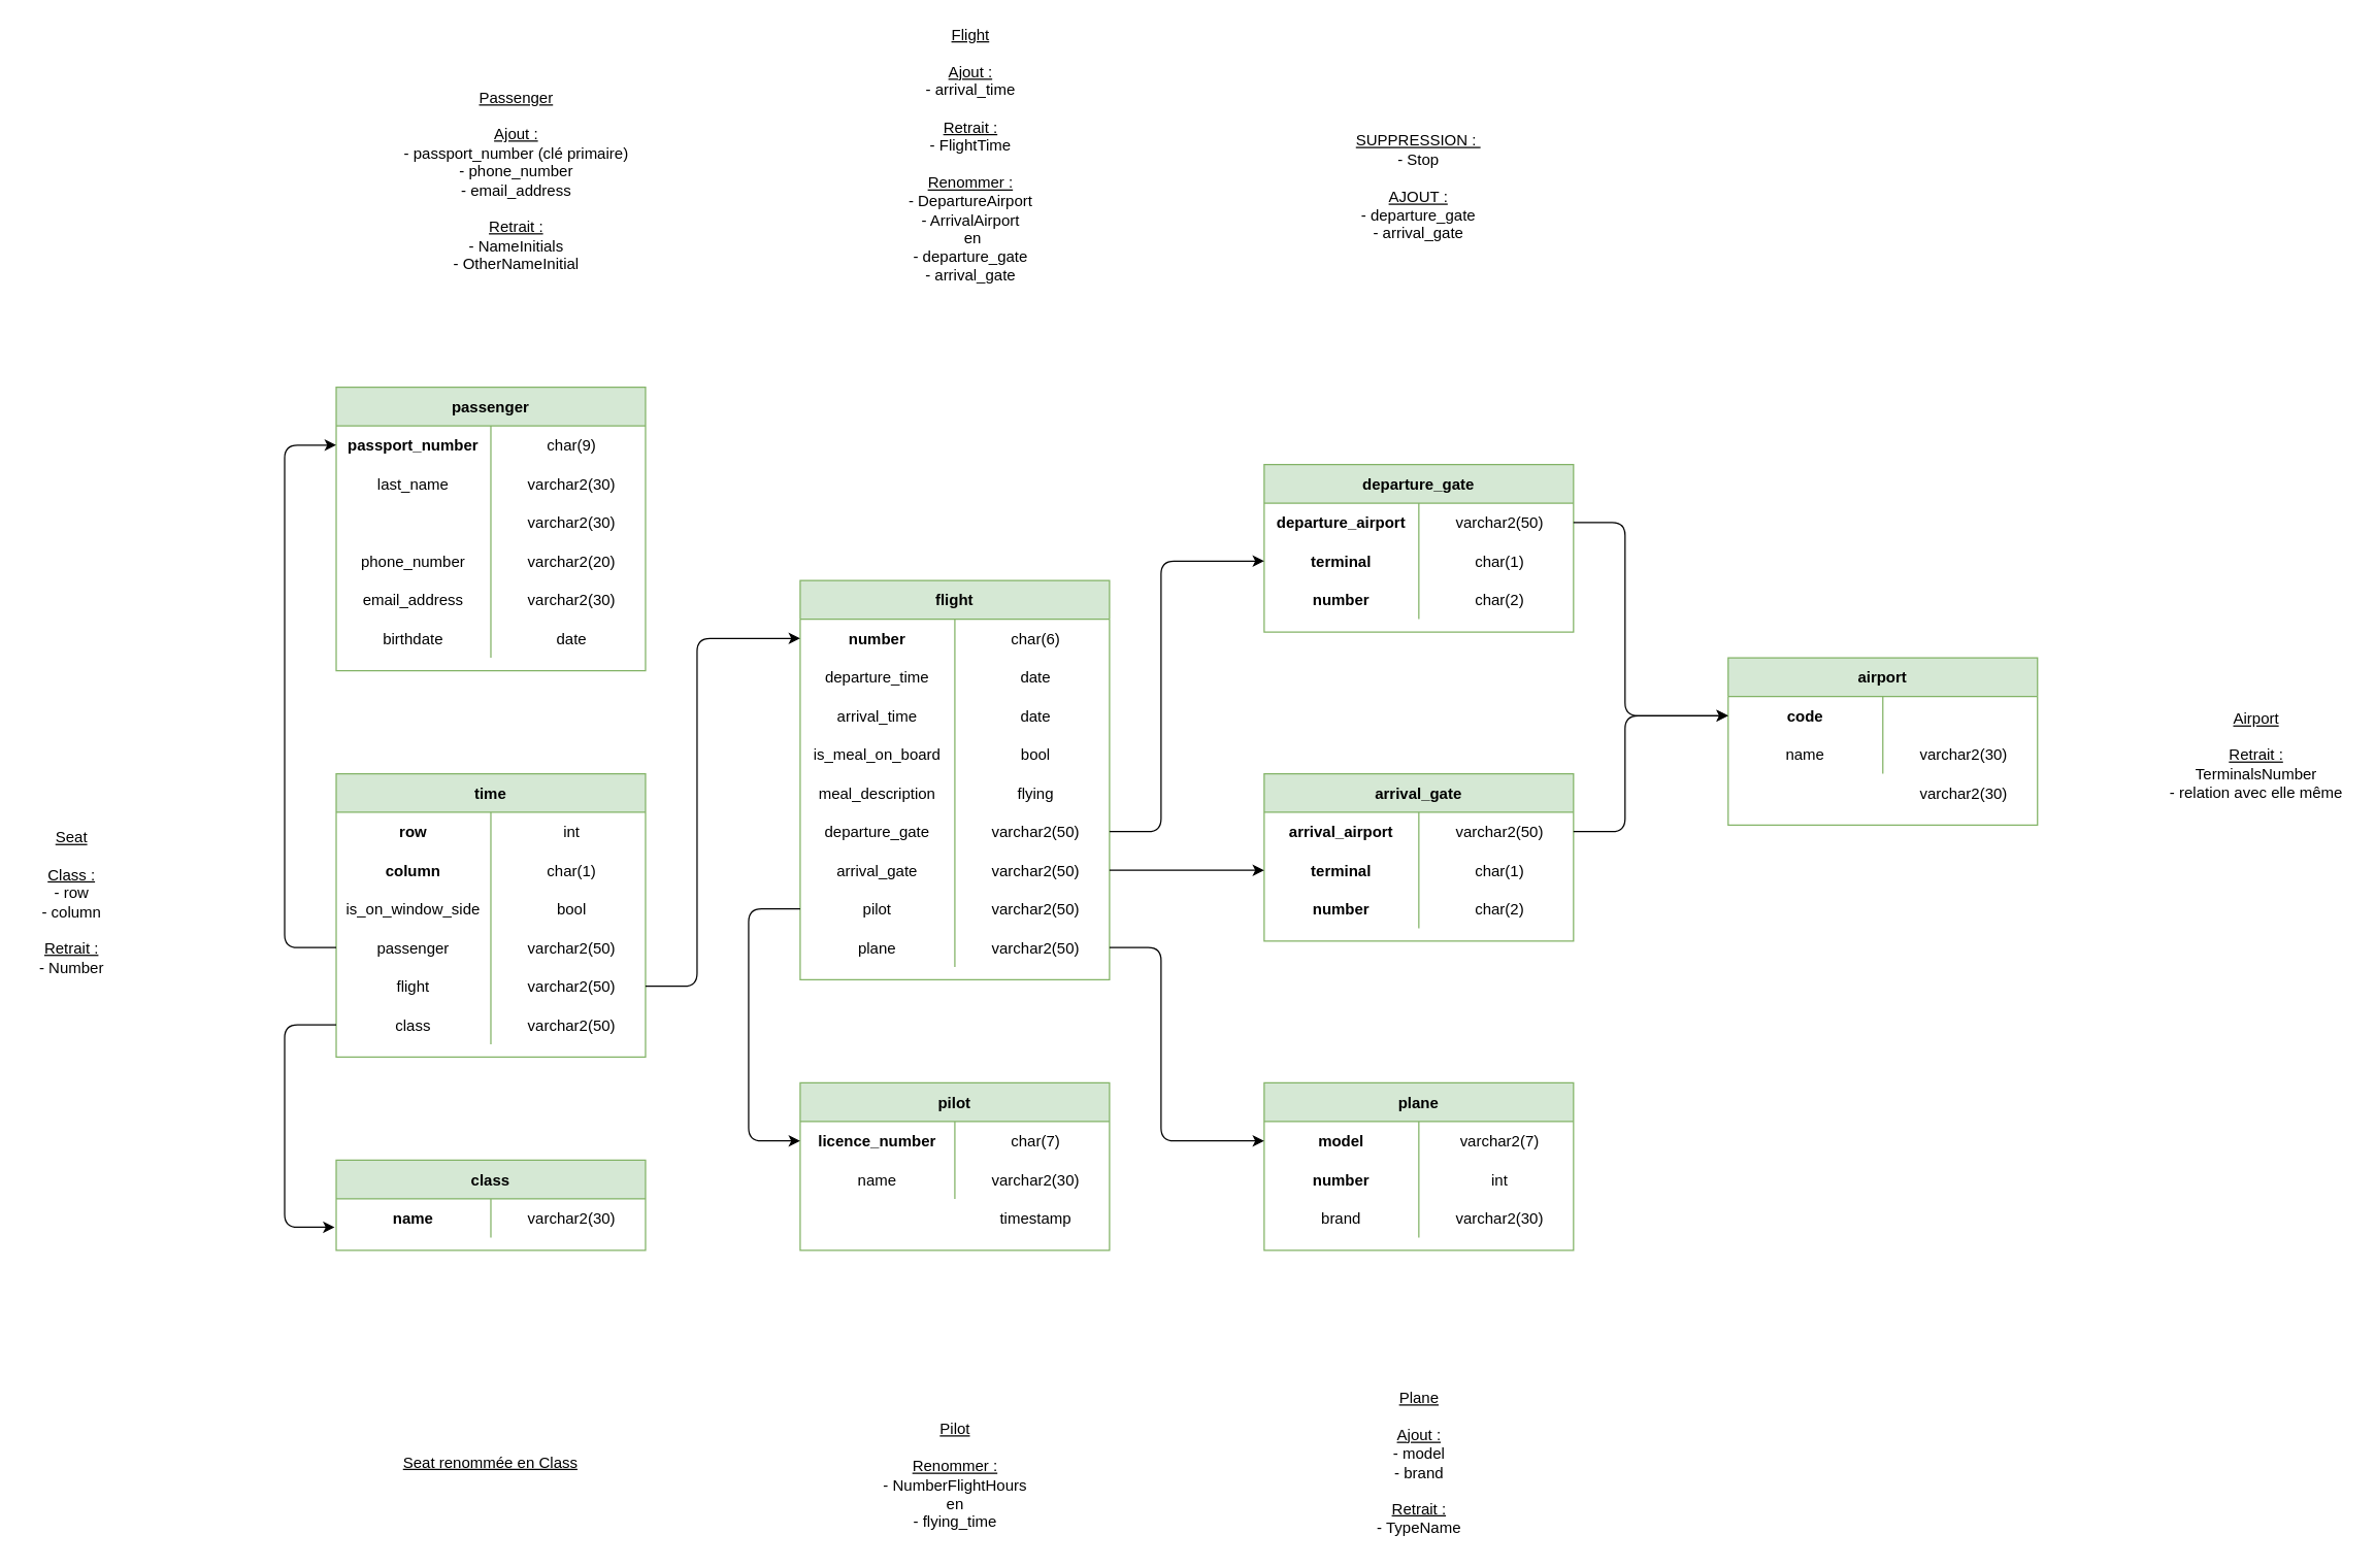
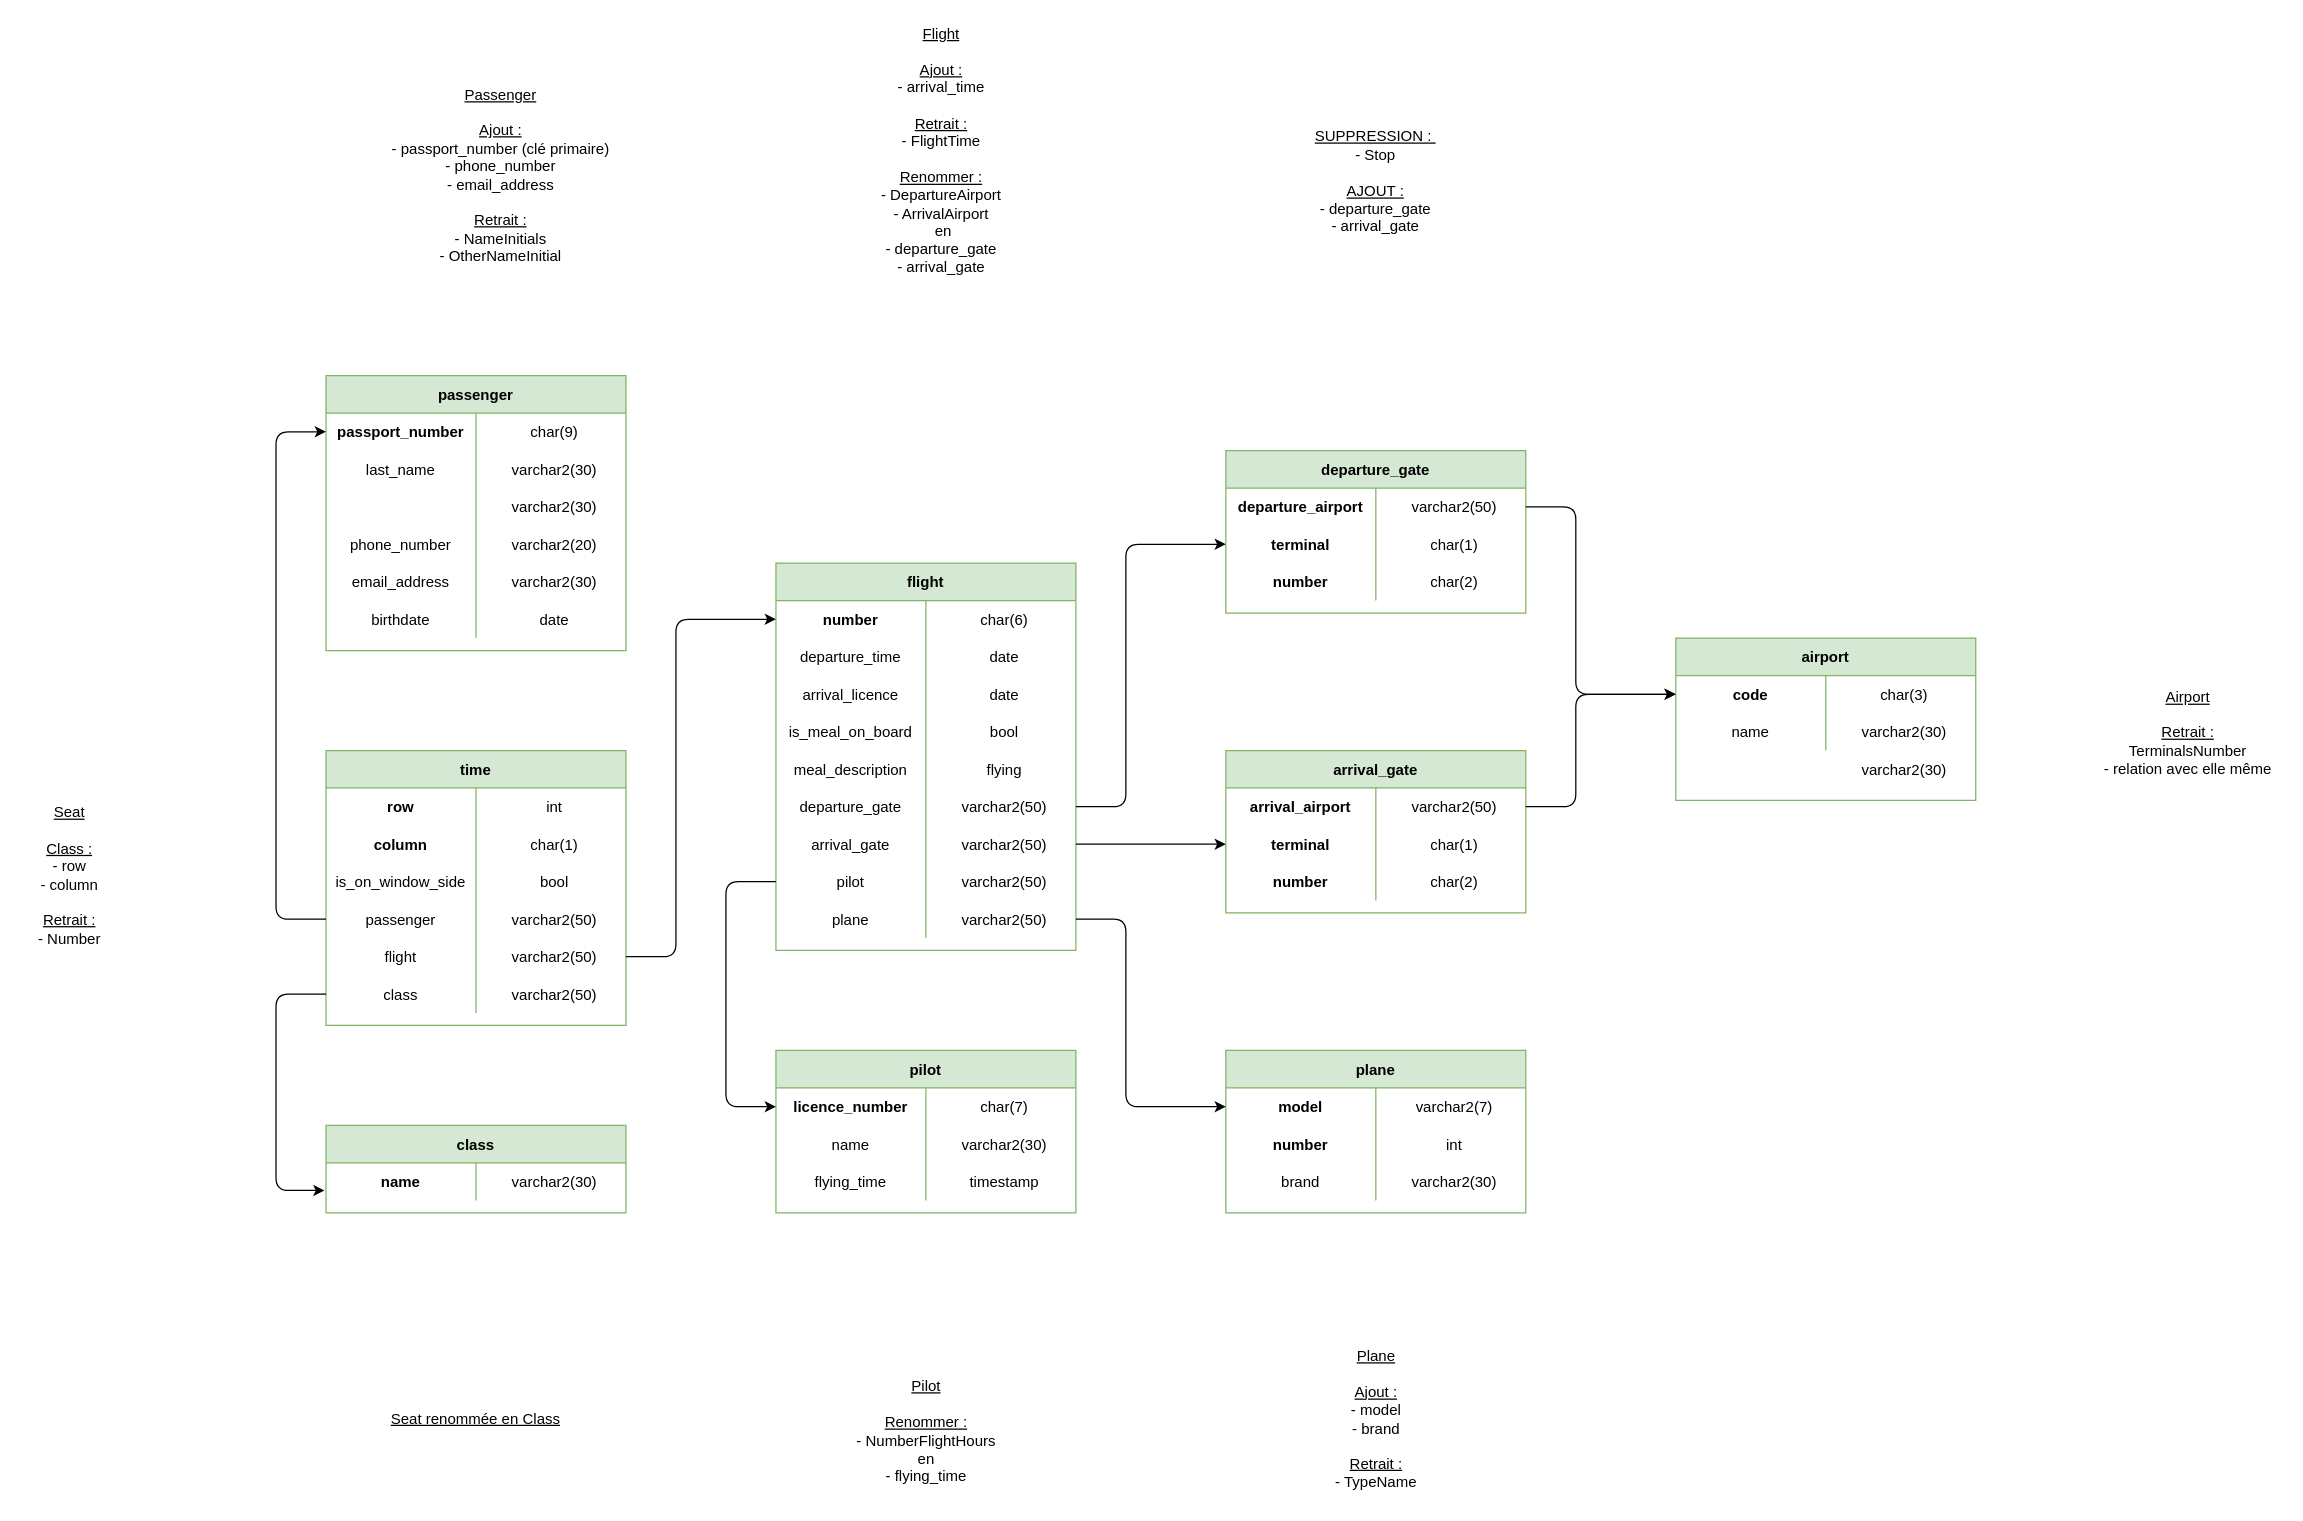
+ <mxCell id="33" value="char(3)" style="shape=partialRectangle;connectable=0;fillColor=none;top=0;left=0;bottom=0;right=0;align=center;spacingLeft=6;fontStyle=0;overflow=hidden;" parent="31" vertex="1"><mxGeometry x="120" width="120" height="30" as="geometry" /></mxCell>
- <mxCell id="10" value="arrival_time" style="shape=partialRectangle;connectable=0;fillColor=none;top=0;left=0;bottom=0;right=0;fontStyle=0;overflow=hidden;align=center;" parent="9" vertex="1"><mxGeometry width="120" height="30" as="geometry" /></mxCell>
+ <mxCell id="10" value="arrival_licence" style="shape=partialRectangle;connectable=0;fillColor=none;top=0;left=0;bottom=0;right=0;fontStyle=0;overflow=hidden;align=center;" parent="9" vertex="1"><mxGeometry width="120" height="30" as="geometry" /></mxCell>
+ <mxCell id="57" value="flying_time" style="shape=partialRectangle;connectable=0;fillColor=none;top=0;left=0;bottom=0;right=0;fontStyle=0;overflow=hidden;align=center;" parent="56" vertex="1"><mxGeometry width="120" height="30" as="geometry" /></mxCell>
